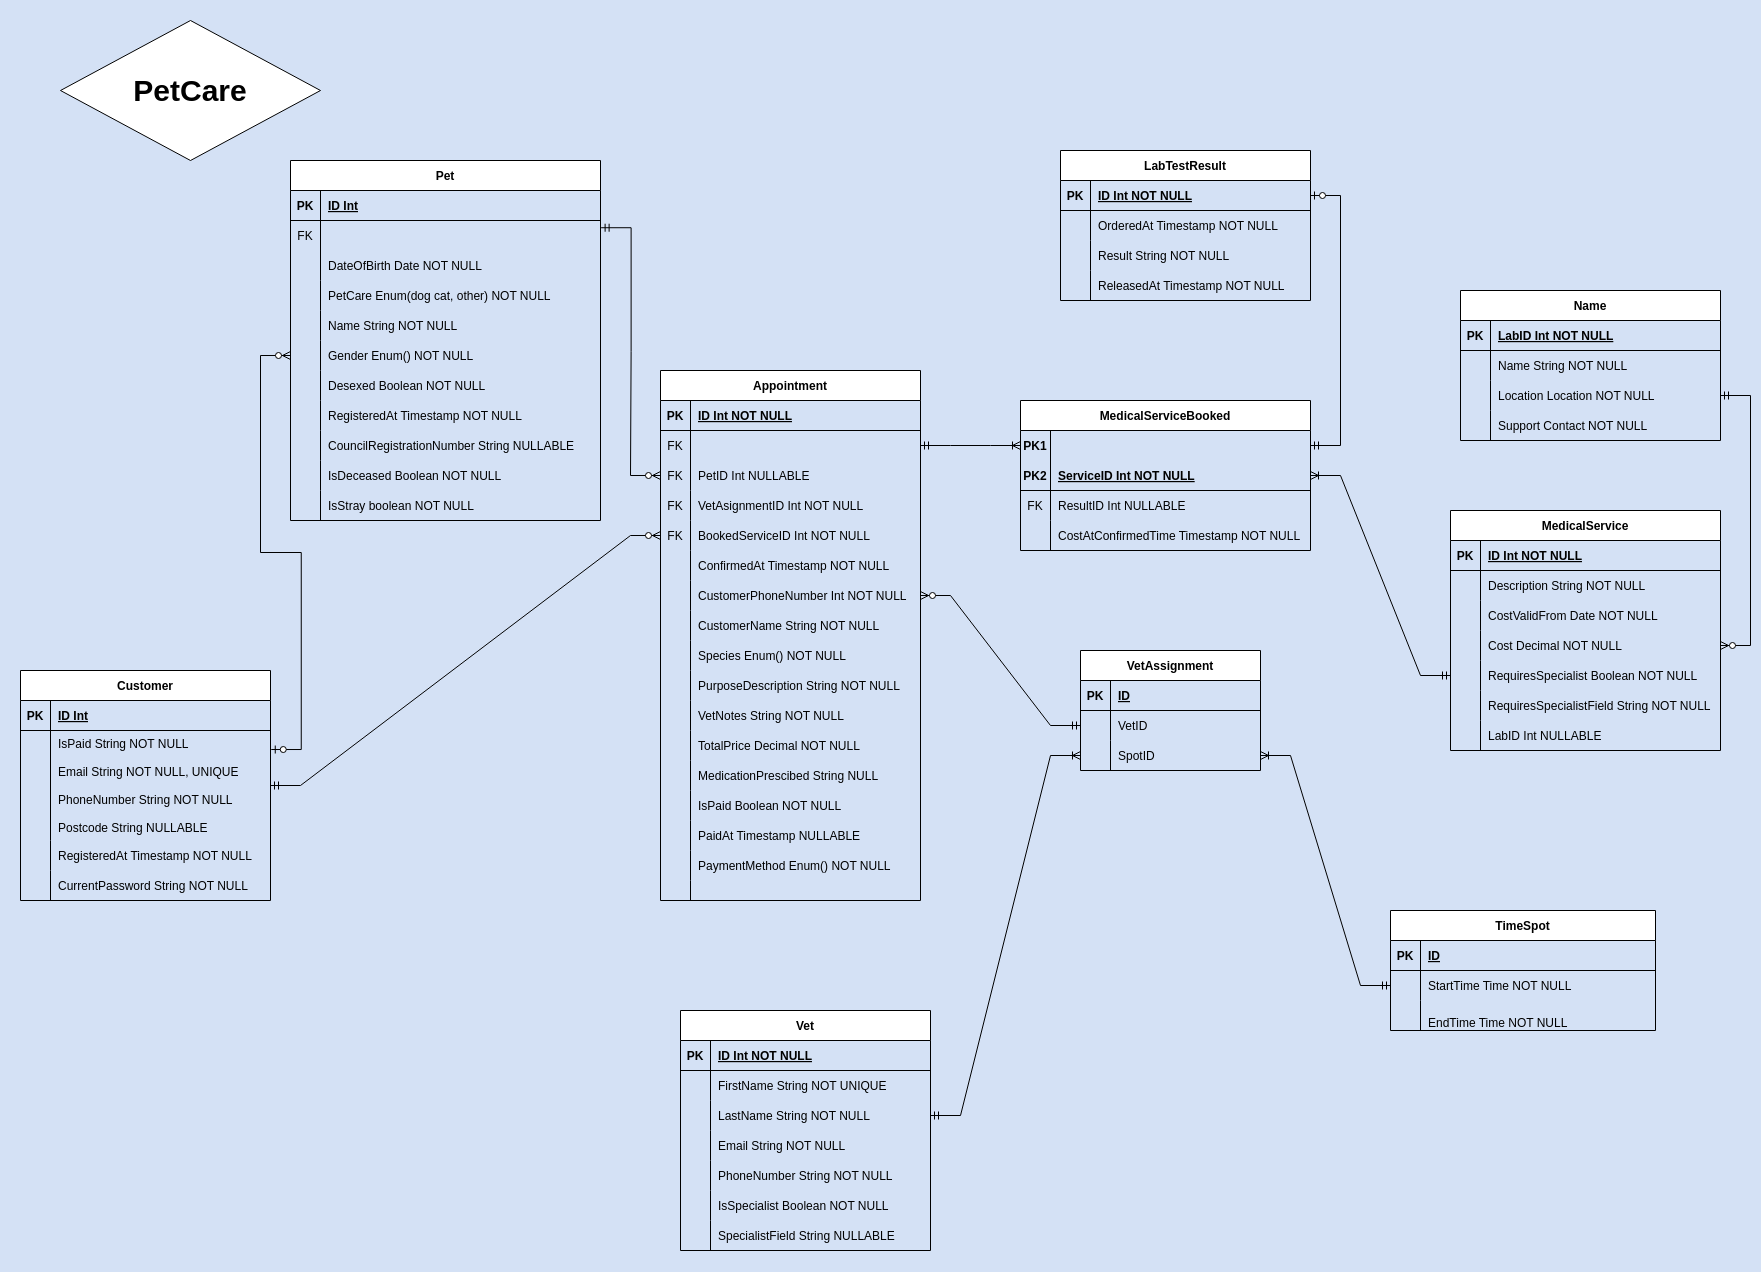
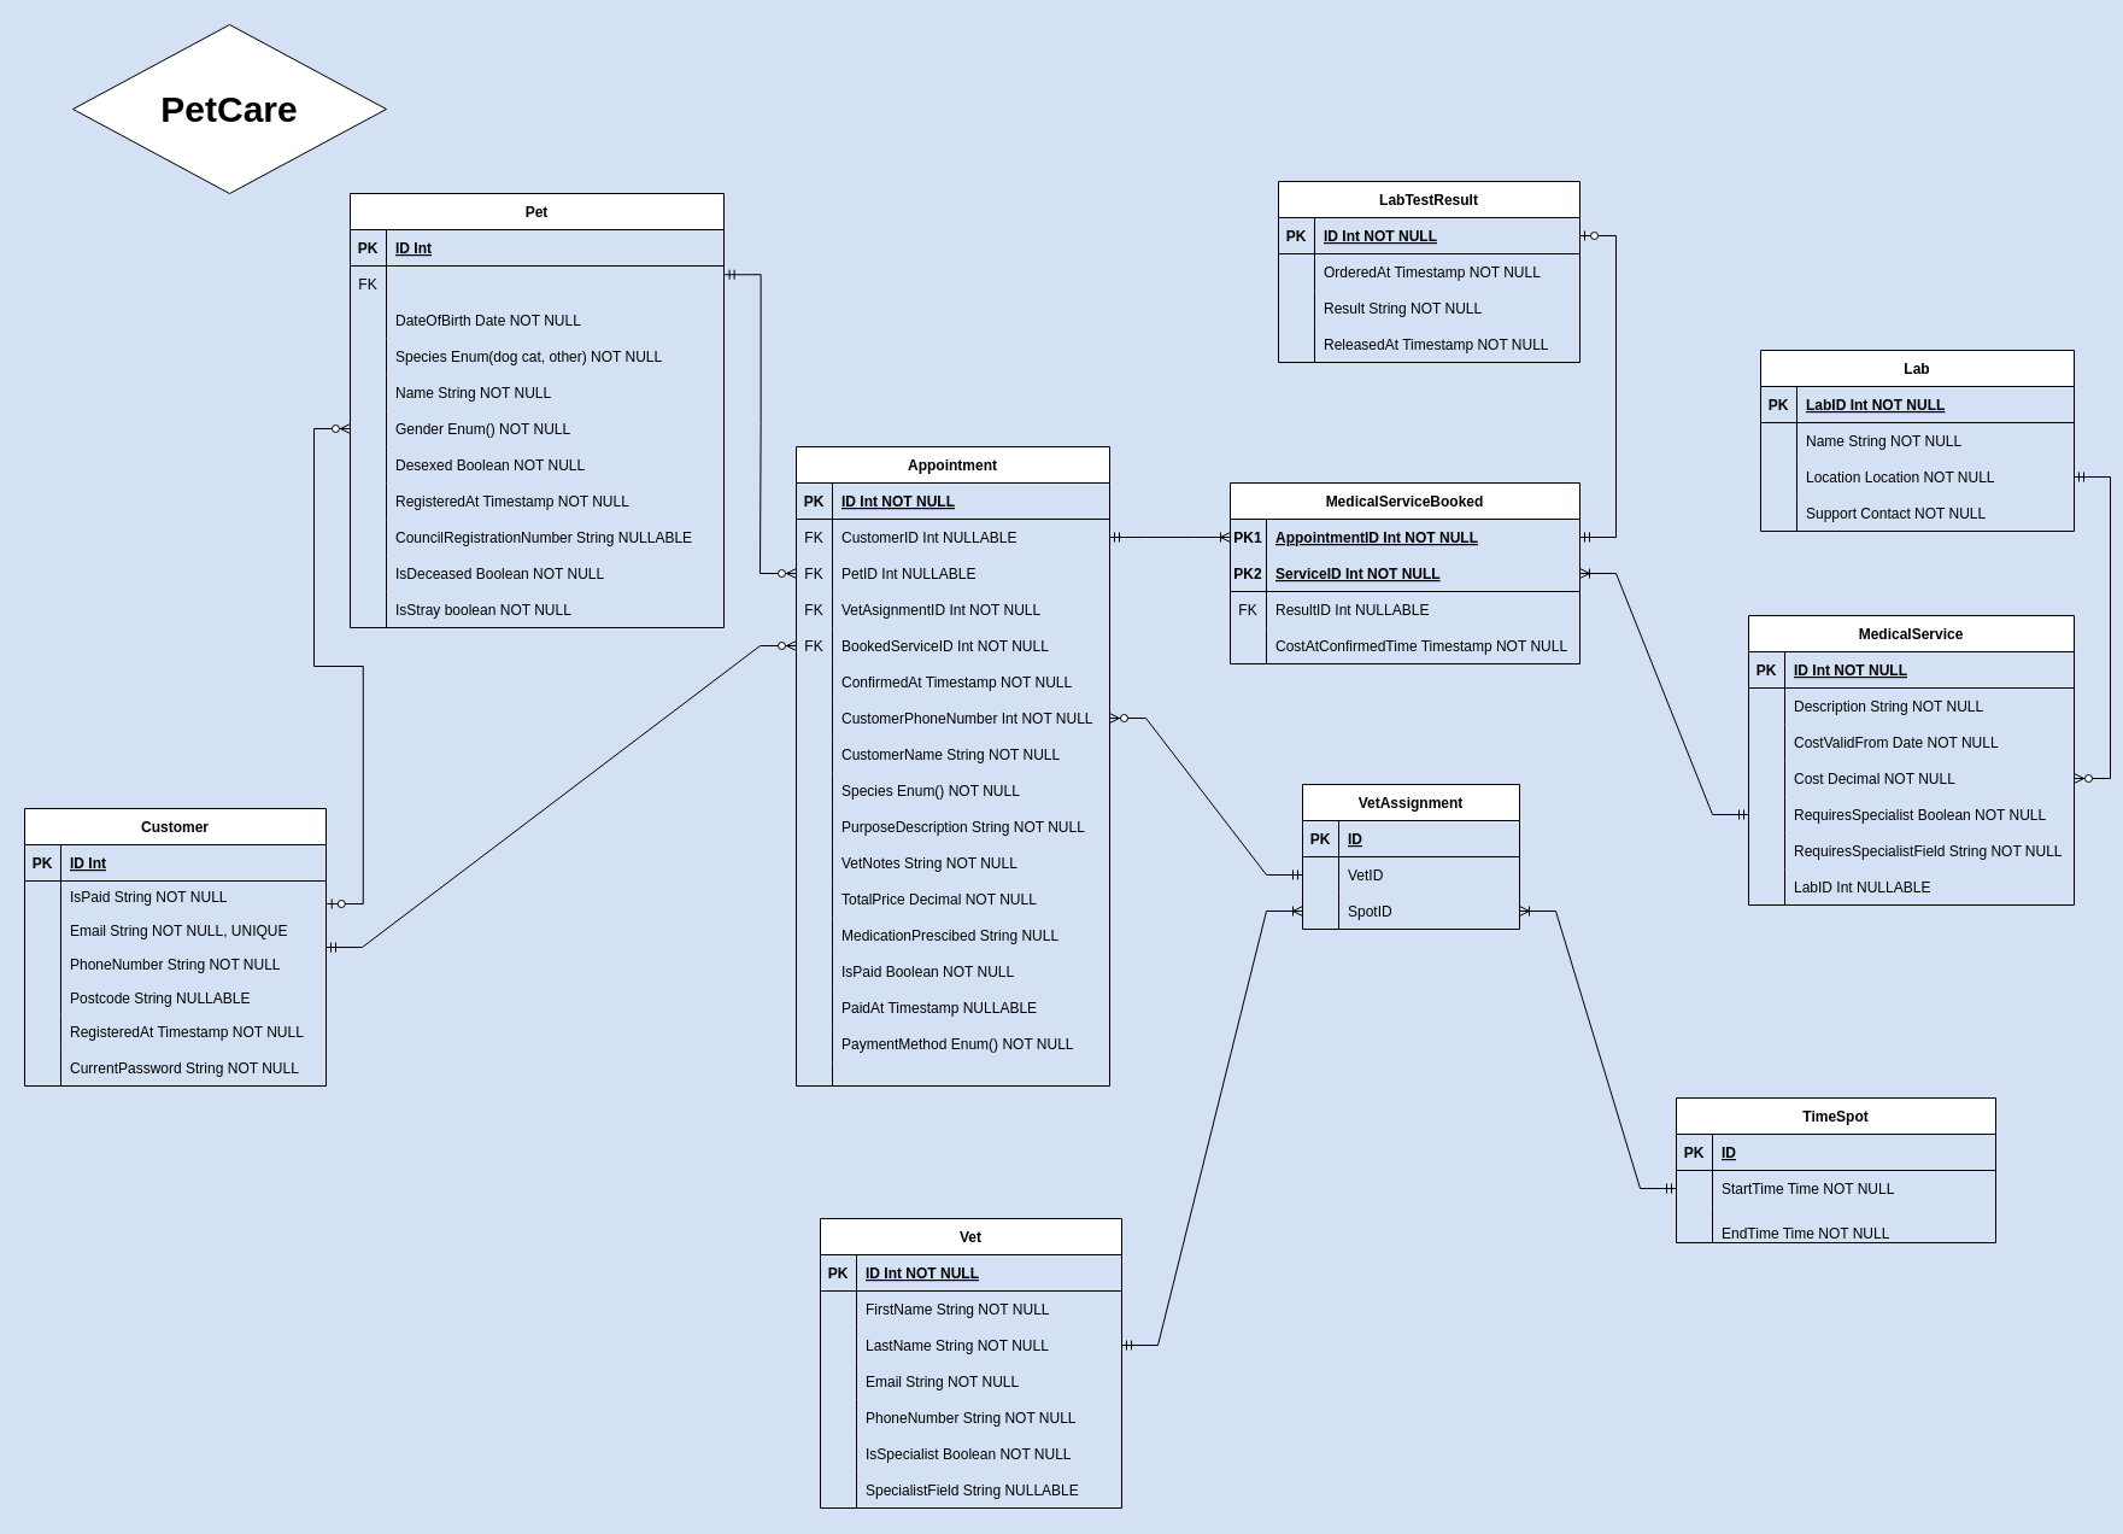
- <mxCell id="100" value="PetCare Enum(dog cat, other) NOT NULL" style="shape=partialRectangle;connectable=0;fillColor=none;top=0;left=0;bottom=0;right=0;align=left;spacingLeft=6;overflow=hidden;" parent="98" vertex="1"><mxGeometry x="30" width="280" height="30" as="geometry"><mxRectangle width="280" height="30" as="alternateBounds" /></mxGeometry></mxCell>
+ <mxCell id="100" value="Species Enum(dog cat, other) NOT NULL" style="shape=partialRectangle;connectable=0;fillColor=none;top=0;left=0;bottom=0;right=0;align=left;spacingLeft=6;overflow=hidden;" parent="98" vertex="1"><mxGeometry x="30" width="280" height="30" as="geometry"><mxRectangle width="280" height="30" as="alternateBounds" /></mxGeometry></mxCell>
- <mxCell id="173" value="Name" style="shape=table;startSize=30;container=1;collapsible=1;childLayout=tableLayout;fixedRows=1;rowLines=0;fontStyle=1;align=center;resizeLast=1;" parent="1" vertex="1"><mxGeometry x="1460" y="290" width="260" height="150" as="geometry" /></mxCell>
+ <mxCell id="173" value="Lab" style="shape=table;startSize=30;container=1;collapsible=1;childLayout=tableLayout;fixedRows=1;rowLines=0;fontStyle=1;align=center;resizeLast=1;" parent="1" vertex="1"><mxGeometry x="1460" y="290" width="260" height="150" as="geometry" /></mxCell>
+ <mxCell id="8" value="CustomerID Int NULLABLE" style="shape=partialRectangle;overflow=hidden;connectable=0;fillColor=none;top=0;left=0;bottom=0;right=0;align=left;spacingLeft=6;" parent="6" vertex="1"><mxGeometry x="30" width="230" height="30" as="geometry"><mxRectangle width="230" height="30" as="alternateBounds" /></mxGeometry></mxCell>
+ <mxCell id="150" value="AppointmentID Int NOT NULL" style="shape=partialRectangle;overflow=hidden;connectable=0;fillColor=none;top=0;left=0;bottom=0;right=0;align=left;spacingLeft=6;fontStyle=5" parent="148" vertex="1"><mxGeometry x="30" width="260" height="30" as="geometry"><mxRectangle width="260" height="30" as="alternateBounds" /></mxGeometry></mxCell>
- <mxCell id="128" value="FirstName String NOT UNIQUE" style="shape=partialRectangle;overflow=hidden;connectable=0;fillColor=none;top=0;left=0;bottom=0;right=0;align=left;spacingLeft=6;" parent="126" vertex="1"><mxGeometry x="30" width="220" height="30" as="geometry"><mxRectangle width="220" height="30" as="alternateBounds" /></mxGeometry></mxCell>
+ <mxCell id="128" value="FirstName String NOT NULL" style="shape=partialRectangle;overflow=hidden;connectable=0;fillColor=none;top=0;left=0;bottom=0;right=0;align=left;spacingLeft=6;" parent="126" vertex="1"><mxGeometry x="30" width="220" height="30" as="geometry"><mxRectangle width="220" height="30" as="alternateBounds" /></mxGeometry></mxCell>
